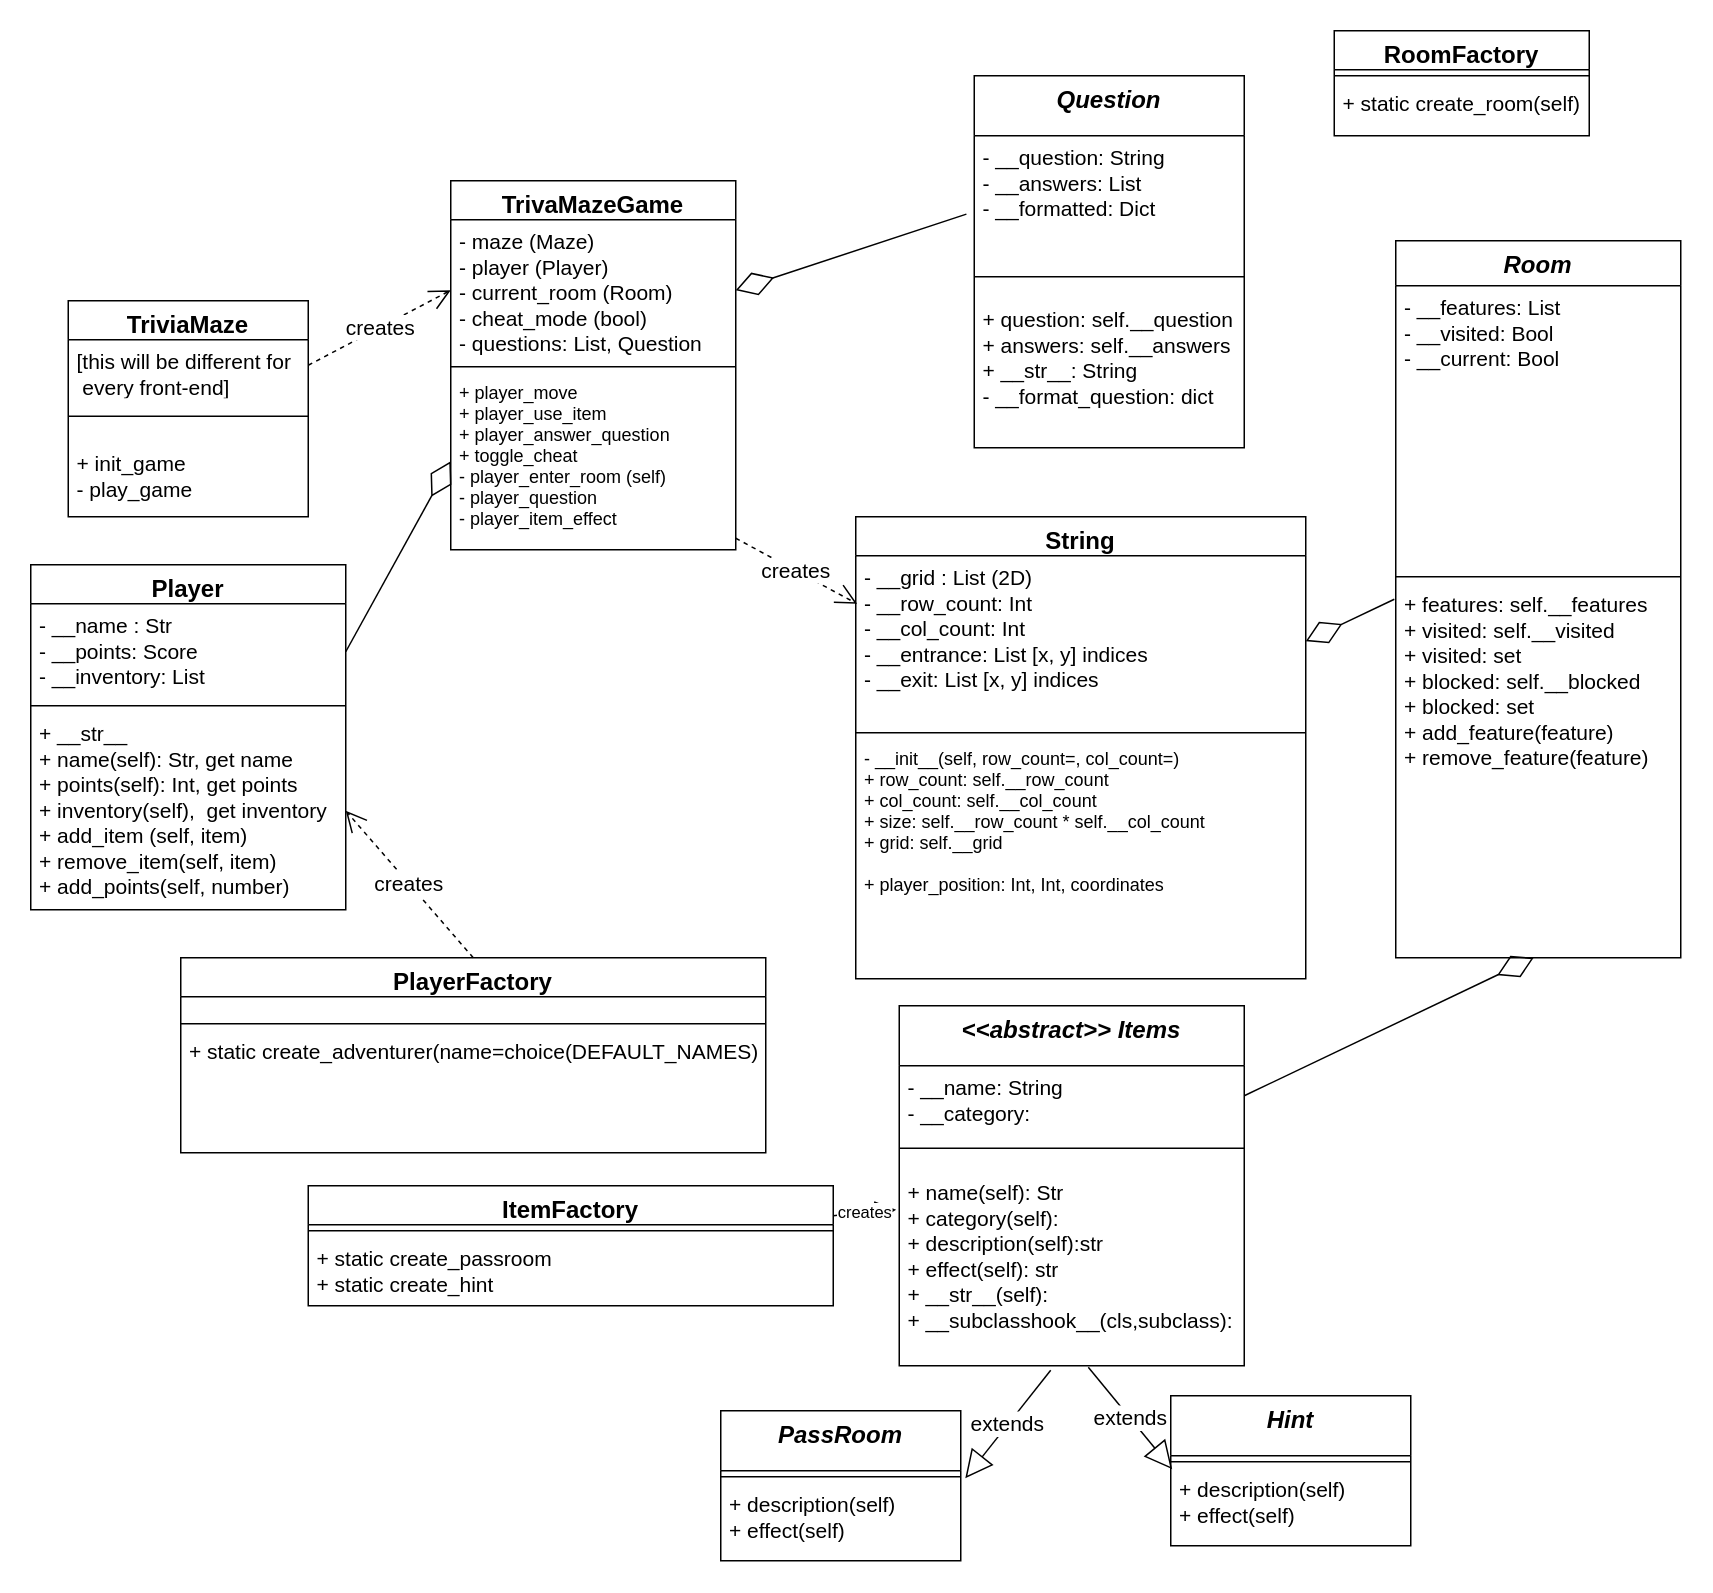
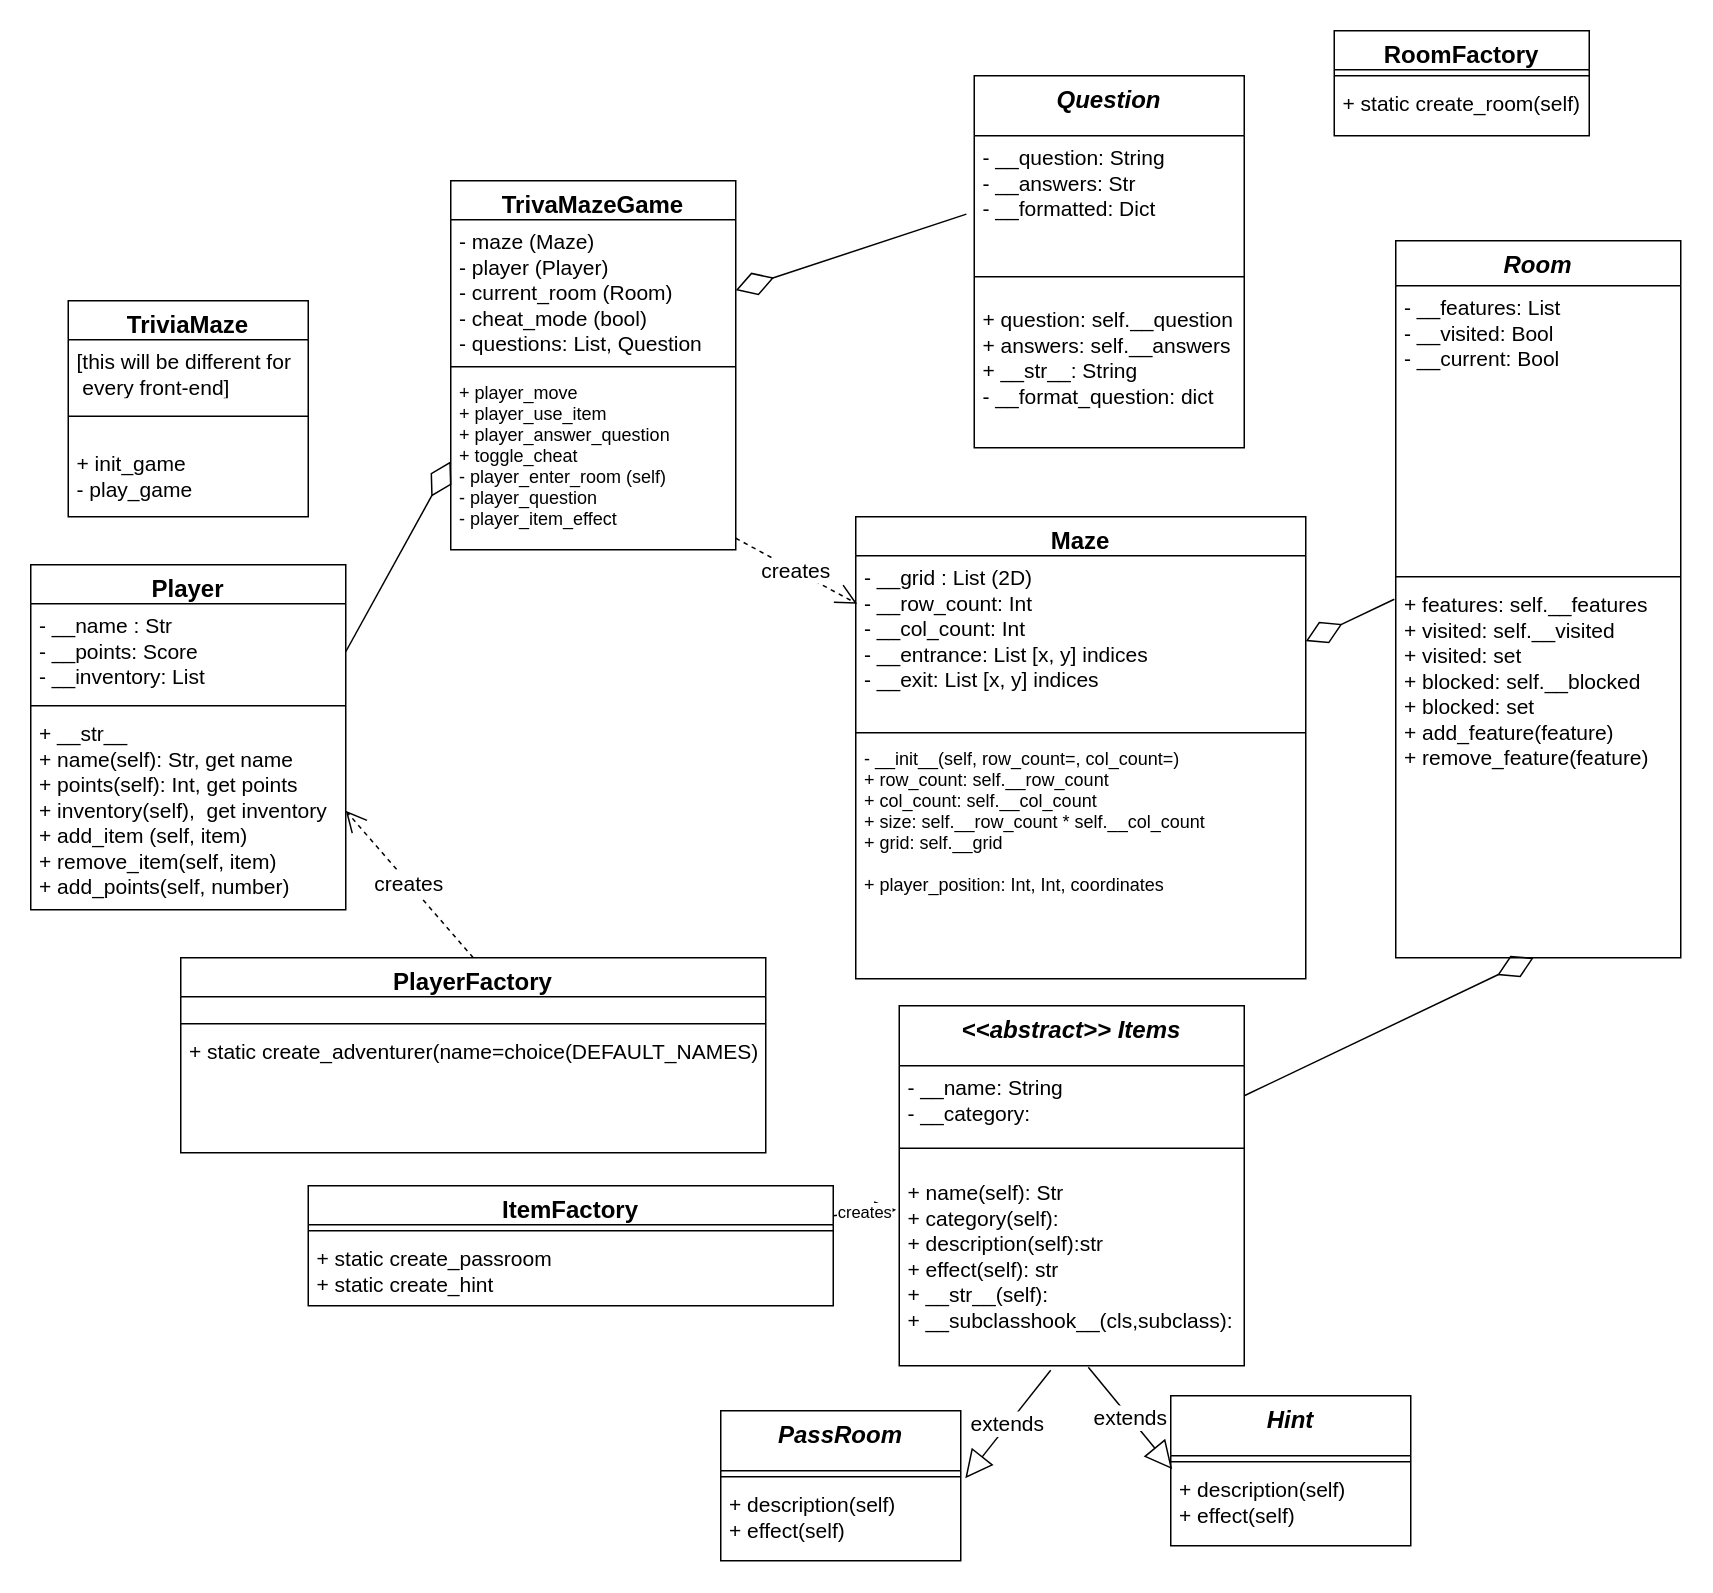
- <mxCell id="20" value="- __question: String&#10;- __answers: List&#10;- __formatted: Dict" style="text;strokeColor=none;fillColor=none;align=left;verticalAlign=top;spacingLeft=4;spacingRight=4;overflow=hidden;rotatable=0;points=[[0,0.5],[1,0.5]];portConstraint=eastwest;fontSize=14;" parent="19" vertex="1"><mxGeometry y="40" width="180" height="80" as="geometry" /></mxCell>
+ <mxCell id="20" value="- __question: String&#10;- __answers: Str&#10;- __formatted: Dict" style="text;strokeColor=none;fillColor=none;align=left;verticalAlign=top;spacingLeft=4;spacingRight=4;overflow=hidden;rotatable=0;points=[[0,0.5],[1,0.5]];portConstraint=eastwest;fontSize=14;" parent="19" vertex="1"><mxGeometry y="40" width="180" height="80" as="geometry" /></mxCell>
- <mxCell id="55" value="&lt;font style=&quot;font-size: 14px&quot;&gt;creates&lt;/font&gt;" style="endArrow=open;endSize=12;dashed=1;html=1;exitX=1;exitY=0.5;exitDx=0;exitDy=0;entryX=0;entryY=0.5;entryDx=0;entryDy=0;" parent="1" source="35" target="48" edge="1"><mxGeometry width="160" relative="1" as="geometry"><mxPoint x="230" y="270" as="sourcePoint" /><mxPoint x="410" y="353" as="targetPoint" /></mxGeometry></mxCell>
- <mxCell id="2" value="String" style="swimlane;fontStyle=1;align=center;verticalAlign=top;childLayout=stackLayout;horizontal=1;startSize=26;horizontalStack=0;resizeParent=1;resizeParentMax=0;resizeLast=0;collapsible=1;marginBottom=0;fontSize=16;" parent="1" vertex="1"><mxGeometry x="570" y="344" width="300" height="308" as="geometry" /></mxCell>
+ <mxCell id="2" value="Maze" style="swimlane;fontStyle=1;align=center;verticalAlign=top;childLayout=stackLayout;horizontal=1;startSize=26;horizontalStack=0;resizeParent=1;resizeParentMax=0;resizeLast=0;collapsible=1;marginBottom=0;fontSize=16;" parent="1" vertex="1"><mxGeometry x="570" y="344" width="300" height="308" as="geometry" /></mxCell>
